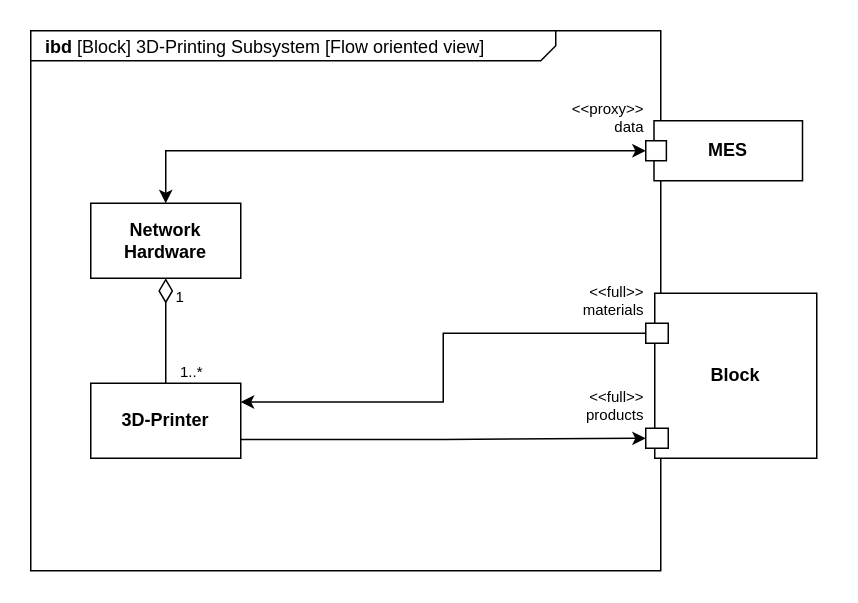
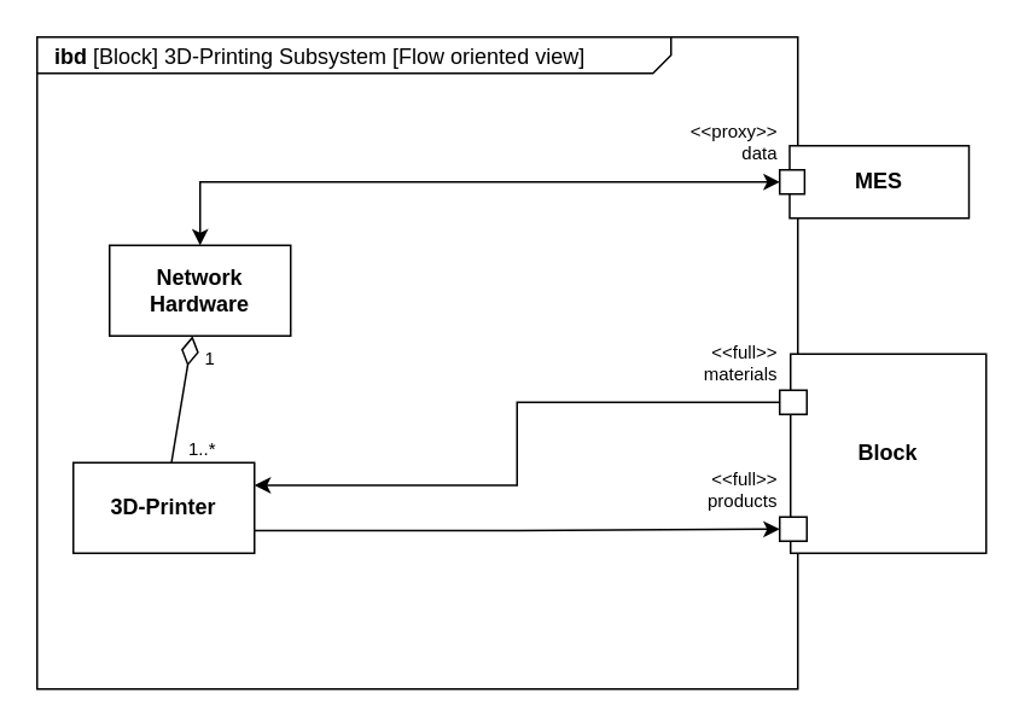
- <mxCell id="4" value="3D-Printer" style="strokeColor=inherit;fillColor=inherit;gradientColor=inherit;shape=rect;fontStyle=1;html=1;whiteSpace=wrap;align=center;" parent="2" vertex="1"><mxGeometry x="40" y="235" width="100" height="50" as="geometry" /></mxCell>
+ <mxCell id="4" value="3D-Printer" style="strokeColor=inherit;fillColor=inherit;gradientColor=inherit;shape=rect;fontStyle=1;html=1;whiteSpace=wrap;align=center;" parent="2" vertex="1"><mxGeometry x="20" y="235" width="100" height="50" as="geometry" /></mxCell>
